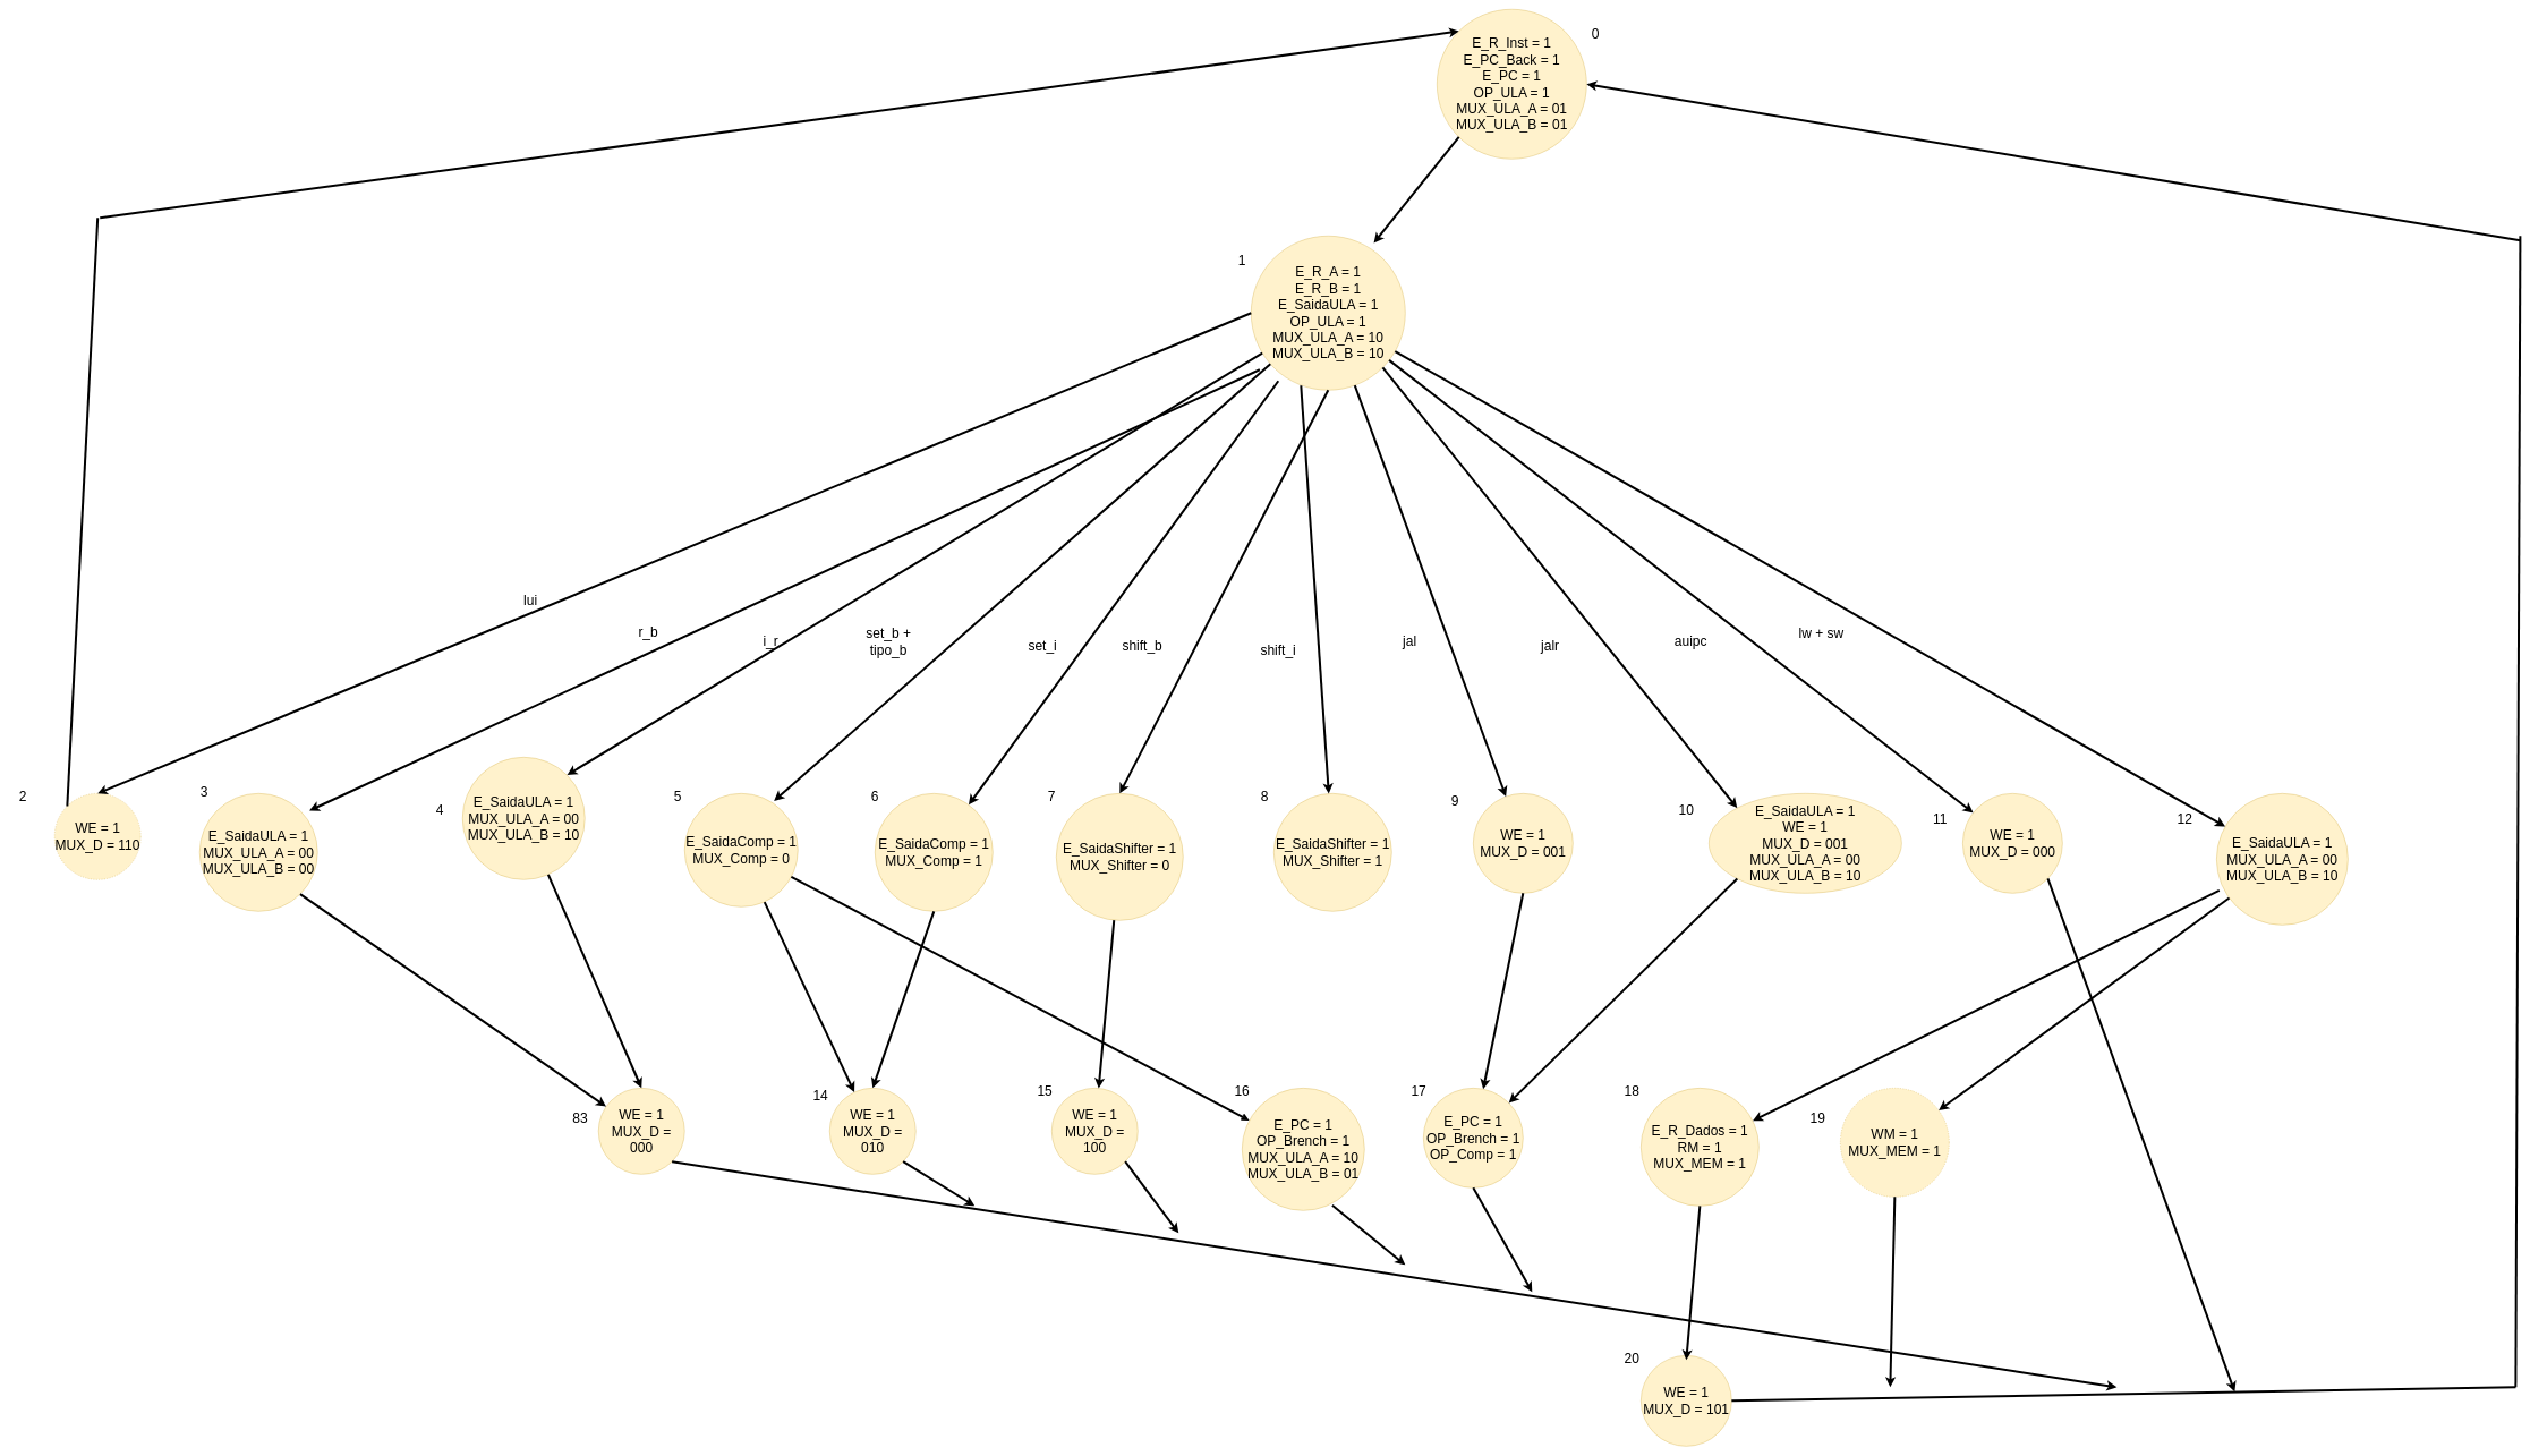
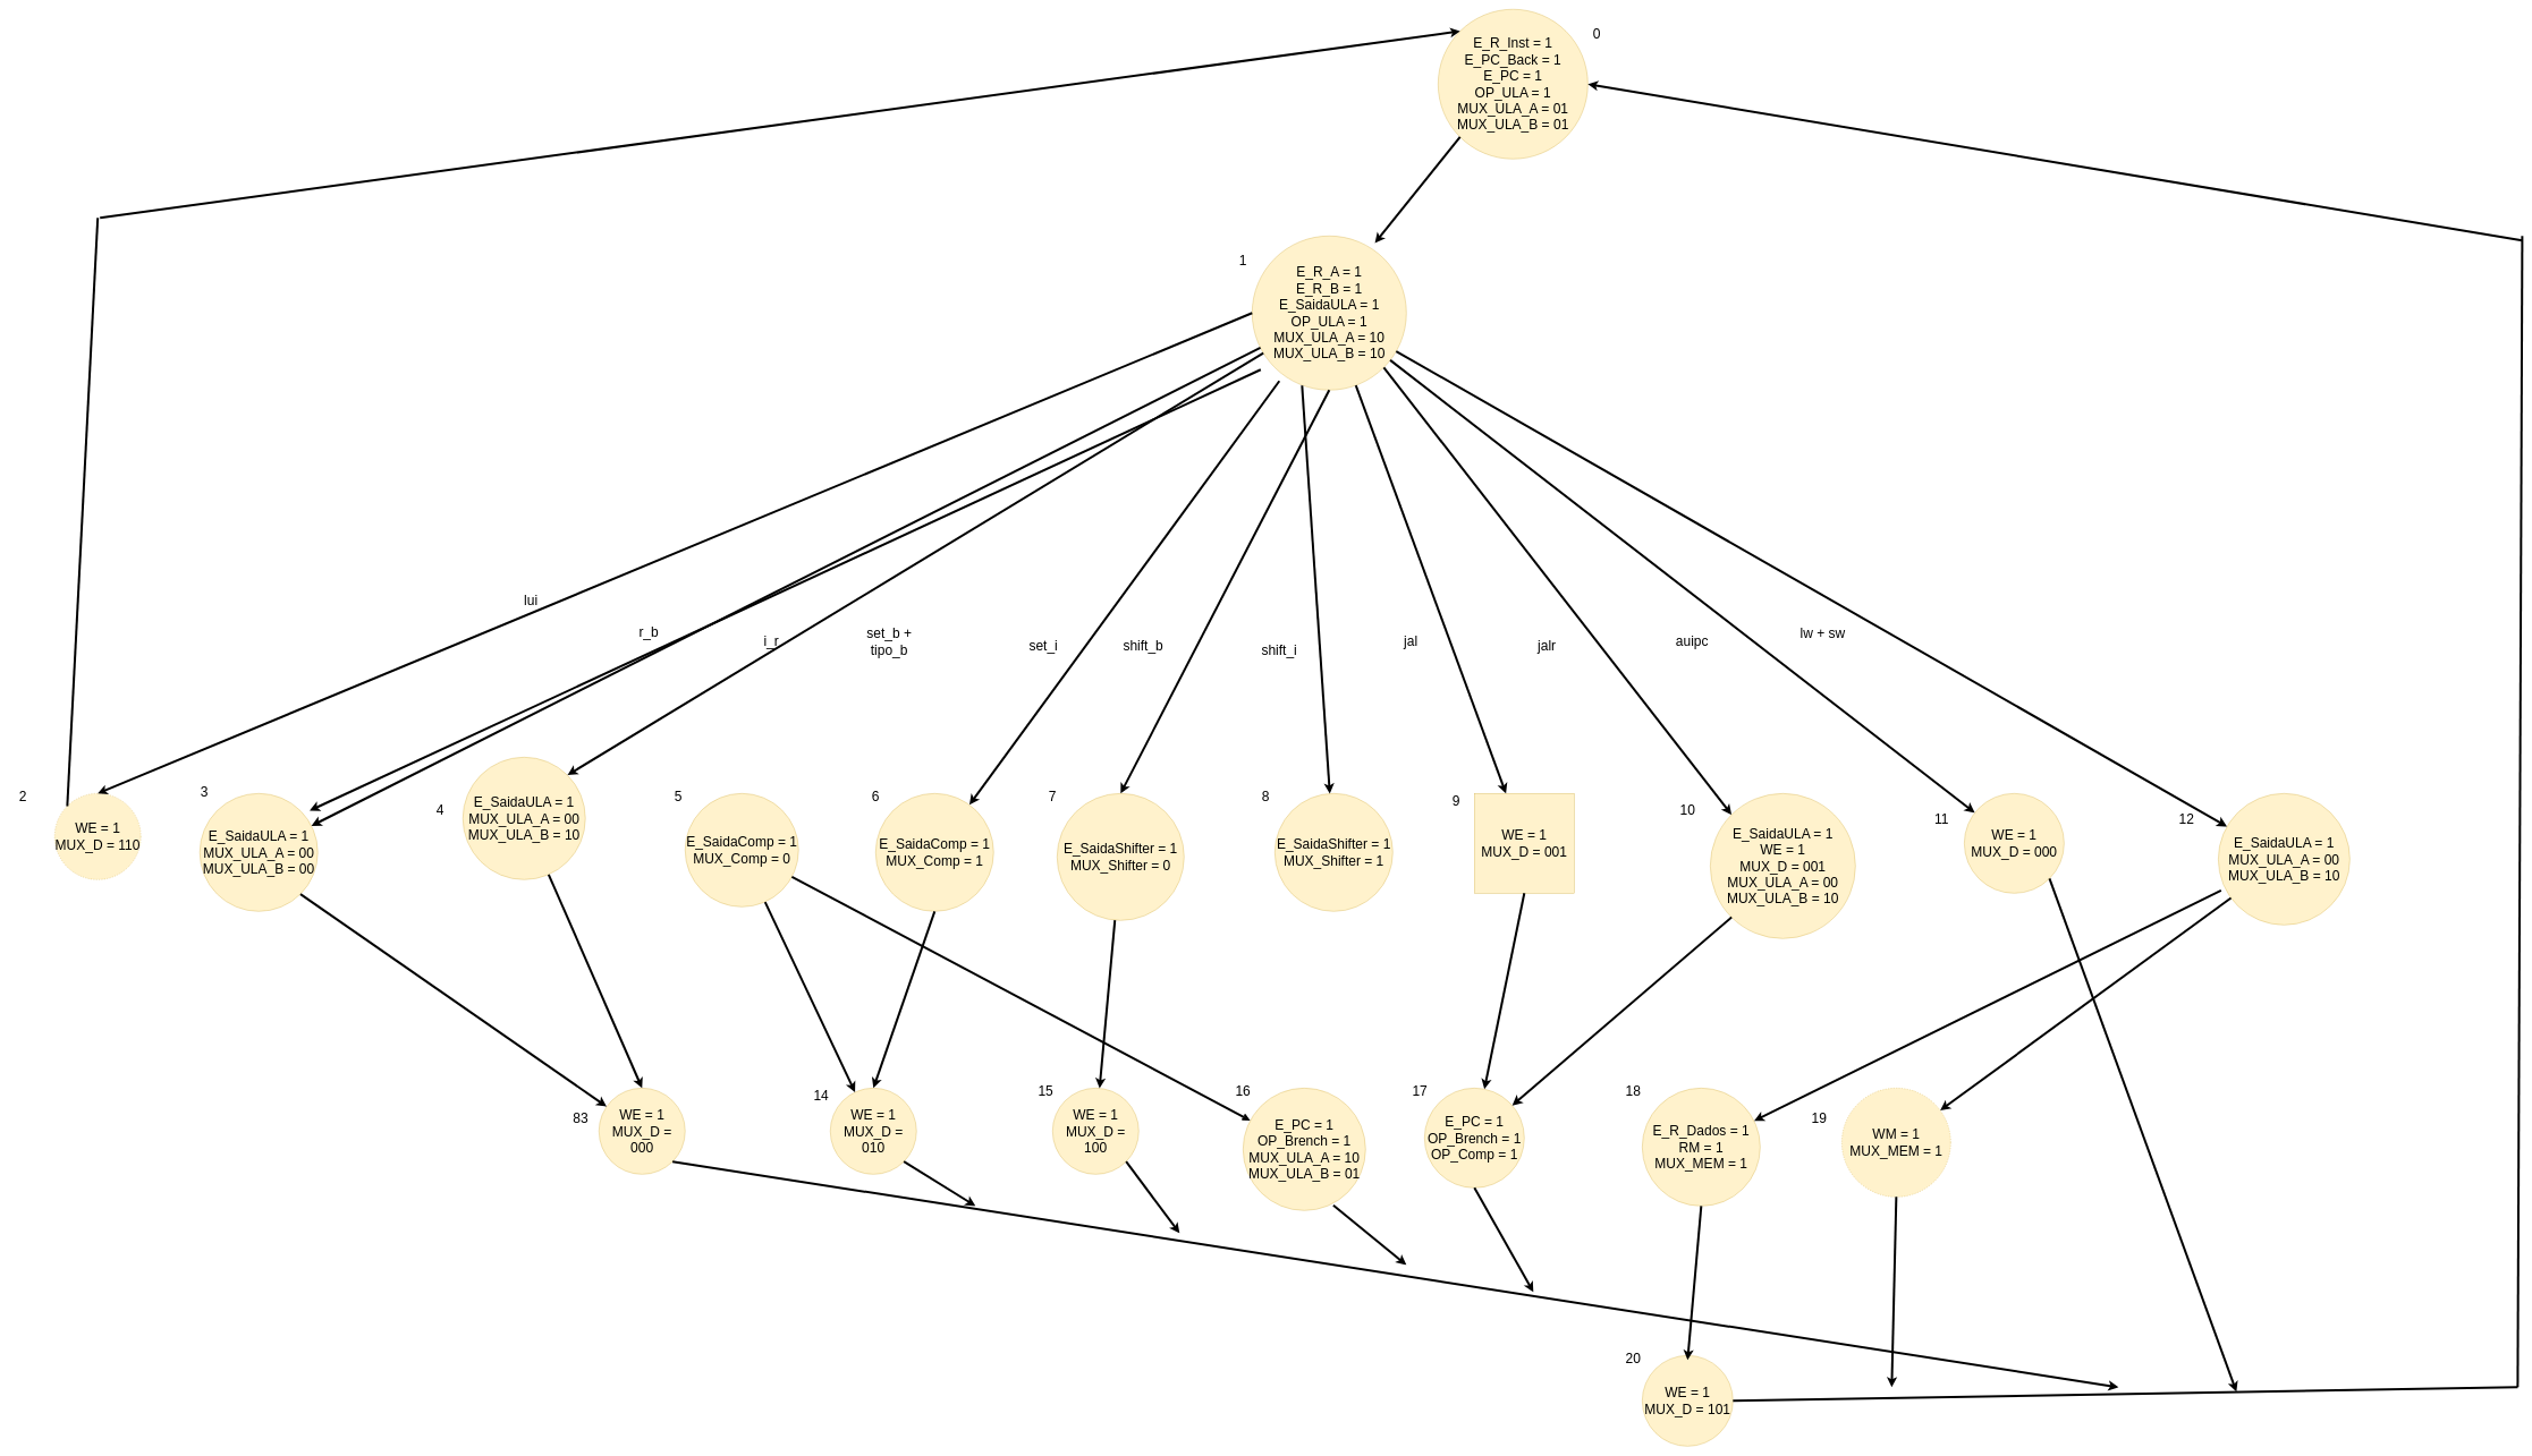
- <mxCell id="21" value="" style="endArrow=classic;html=1;rounded=0;fontSize=30;endSize=7;strokeWidth=5;entryX=0.789;entryY=0.066;entryDx=0;entryDy=0;entryPerimeter=0;" parent="1" source="3" target="12" edge="1"><mxGeometry width="50" height="50" relative="1" as="geometry"><mxPoint x="2760" y="1010" as="sourcePoint" /><mxPoint x="2810" y="960" as="targetPoint" /></mxGeometry></mxCell>
+ <mxCell id="21" value="" style="endArrow=classic;html=1;rounded=0;fontSize=30;endSize=7;strokeWidth=5;" parent="1" source="3" target="10" edge="1"><mxGeometry width="50" height="50" relative="1" as="geometry"><mxPoint x="2760" y="1010" as="sourcePoint" /><mxPoint x="2810" y="960" as="targetPoint" /></mxGeometry></mxCell>
- <mxCell id="46" value="jalr" style="text;html=1;strokeColor=none;fillColor=none;align=center;verticalAlign=middle;whiteSpace=wrap;rounded=0;fontSize=30;" parent="1" vertex="1"><mxGeometry x="3340" y="1410" width="160" height="30" as="geometry" /></mxCell>
+ <mxCell id="46" value="jalr" style="text;html=1;strokeColor=none;fillColor=none;align=center;verticalAlign=middle;whiteSpace=wrap;rounded=0;fontSize=30;" parent="1" vertex="1"><mxGeometry x="3330" y="1410" width="160" height="30" as="geometry" /></mxCell>
- <mxCell id="6" value="WE = 1&lt;br style=&quot;font-size: 30px;&quot;&gt;MUX_D = 001" style="ellipse;whiteSpace=wrap;html=1;aspect=fixed;verticalAlign=middle;fontSize=30;fillColor=#fff2cc;strokeColor=#d6b656;" parent="1" vertex="1"><mxGeometry x="3250" y="1750" width="220" height="220" as="geometry" /></mxCell>
+ <mxCell id="6" value="WE = 1&lt;br style=&quot;font-size: 30px;&quot;&gt;MUX_D = 001" style="whiteSpace=wrap;html=1;aspect=fixed;verticalAlign=middle;fontSize=30;fillColor=#fff2cc;strokeColor=#d6b656;rounded=0;" parent="1" vertex="1"><mxGeometry x="3250" y="1750" width="220" height="220" as="geometry" /></mxCell>
- <mxCell id="7" value="E_SaidaULA = 1&lt;br style=&quot;font-size: 30px;&quot;&gt;WE = 1&lt;br style=&quot;font-size: 30px;&quot;&gt;MUX_D = 001&lt;br style=&quot;font-size: 30px;&quot;&gt;MUX_ULA_A = 00&lt;br style=&quot;font-size: 30px;&quot;&gt;MUX_ULA_B = 10" style="ellipse;whiteSpace=wrap;html=1;aspect=fixed;verticalAlign=middle;fontSize=30;fillColor=#fff2cc;strokeColor=#d6b656;" parent="1" vertex="1"><mxGeometry x="3770" y="1750" width="425" height="220" as="geometry" /></mxCell>
+ <mxCell id="7" value="E_SaidaULA = 1&lt;br style=&quot;font-size: 30px;&quot;&gt;WE = 1&lt;br style=&quot;font-size: 30px;&quot;&gt;MUX_D = 001&lt;br style=&quot;font-size: 30px;&quot;&gt;MUX_ULA_A = 00&lt;br style=&quot;font-size: 30px;&quot;&gt;MUX_ULA_B = 10" style="ellipse;whiteSpace=wrap;html=1;aspect=fixed;verticalAlign=middle;fontSize=30;fillColor=#fff2cc;strokeColor=#d6b656;" parent="1" vertex="1"><mxGeometry x="3770" y="1750" width="320" height="320" as="geometry" /></mxCell>
